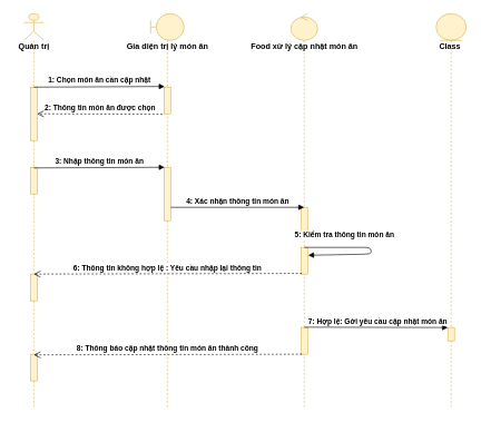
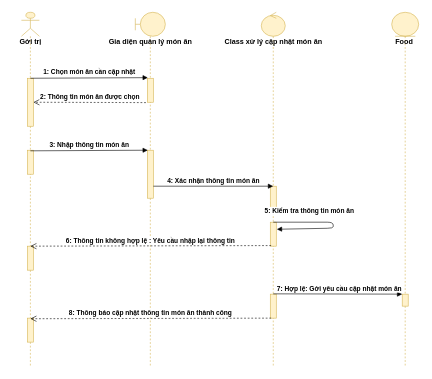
- <mxCell id="7" value="&lt;b&gt;Quản trị&lt;/b&gt;" style="text;html=1;align=center;verticalAlign=middle;resizable=0;points=[];;autosize=1;" vertex="1" parent="1"><mxGeometry x="20" y="60" width="60" height="20" as="geometry" /></mxCell>
+ <mxCell id="7" value="&lt;b&gt;Gởi trị&lt;/b&gt;" style="text;html=1;align=center;verticalAlign=middle;resizable=0;points=[];;autosize=1;" vertex="1" parent="1"><mxGeometry x="20" y="60" width="60" height="20" as="geometry" /></mxCell>
- <mxCell id="11" value="&lt;b&gt;Gia diện trị lý món ăn&lt;/b&gt;" style="text;html=1;align=center;verticalAlign=middle;resizable=0;points=[];;autosize=1;" vertex="1" parent="1"><mxGeometry x="175" y="60" width="150" height="20" as="geometry" /></mxCell>
+ <mxCell id="11" value="&lt;b&gt;Gia diện quản lý món ăn&lt;/b&gt;" style="text;html=1;align=center;verticalAlign=middle;resizable=0;points=[];;autosize=1;" vertex="1" parent="1"><mxGeometry x="175" y="60" width="150" height="20" as="geometry" /></mxCell>
- <mxCell id="16" value="&lt;b&gt;Food xử lý cập nhật món ăn&lt;/b&gt;" style="text;html=1;align=center;verticalAlign=middle;resizable=0;points=[];;autosize=1;" vertex="1" parent="1"><mxGeometry x="365" y="60" width="180" height="20" as="geometry" /></mxCell>
+ <mxCell id="16" value="&lt;b&gt;Class xử lý cập nhật món ăn&lt;/b&gt;" style="text;html=1;align=center;verticalAlign=middle;resizable=0;points=[];;autosize=1;" vertex="1" parent="1"><mxGeometry x="365" y="60" width="180" height="20" as="geometry" /></mxCell>
- <mxCell id="18" value="&lt;b&gt;Class&lt;/b&gt;" style="text;html=1;align=center;verticalAlign=middle;resizable=0;points=[];;autosize=1;" vertex="1" parent="17"><mxGeometry x="-5" y="40" width="50" height="20" as="geometry" /></mxCell>
+ <mxCell id="18" value="&lt;b&gt;Food&lt;/b&gt;" style="text;html=1;align=center;verticalAlign=middle;resizable=0;points=[];;autosize=1;" vertex="1" parent="17"><mxGeometry x="-5" y="40" width="50" height="20" as="geometry" /></mxCell>
